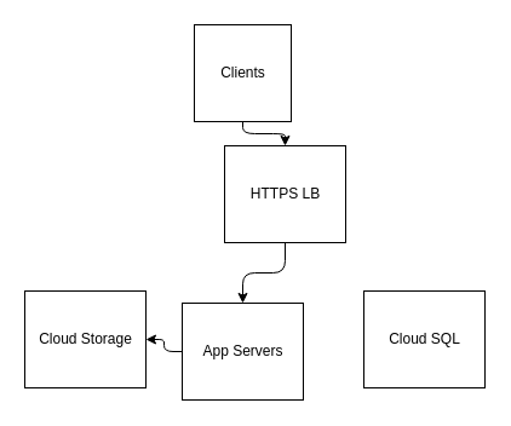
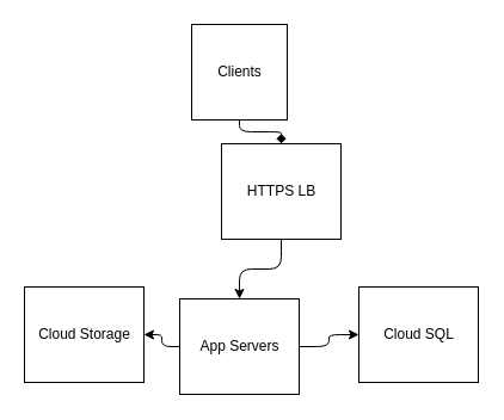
- <mxCell id="7" style="edgeStyle=orthogonalEdgeStyle;                               rounded=0;orthogonalLoop=1;                               jettySize=auto;html=1;                               exitX=0.5;exitY=1;exitPerimeter=1;                               entryX=0.5;entryY=0;entryPerimeter=1;" edge="1" parent="1" source="2" target="3"><mxGeometry relative="1" as="geometry" /></mxCell>
+ <mxCell id="7" style="edgeStyle=orthogonalEdgeStyle;                               rounded=0;orthogonalLoop=1;                               jettySize=auto;html=1;                               exitX=0.5;exitY=1;exitPerimeter=1;                               entryX=0.5;entryY=0;entryPerimeter=1;endArrow=diamond;" edge="1" parent="1" source="2" target="3"><mxGeometry relative="1" as="geometry" /></mxCell>
+ <mxCell id="9" style="edgeStyle=orthogonalEdgeStyle;                               rounded=0;orthogonalLoop=1;                               jettySize=auto;html=1;                               exitX=1;exitY=0.5;exitPerimeter=1;                               entryX=0;entryY=0.5;entryPerimeter=1;" edge="1" parent="1" source="4" target="5"><mxGeometry relative="1" as="geometry" /></mxCell>
